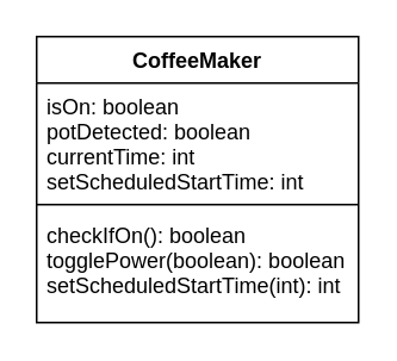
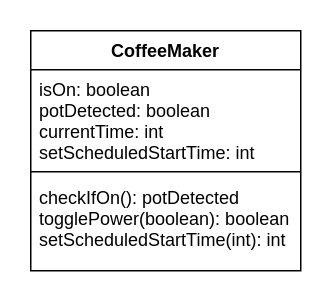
- <mxCell id="5" value="checkIfOn(): boolean&#10;togglePower(boolean): boolean&#10;setScheduledStartTime(int): int&#10;" style="text;strokeColor=none;fillColor=none;align=left;verticalAlign=top;spacingLeft=4;spacingRight=4;overflow=hidden;rotatable=0;points=[[0,0.5],[1,0.5]];portConstraint=eastwest;" vertex="1" parent="2"><mxGeometry y="98" width="180" height="62" as="geometry" /></mxCell>
+ <mxCell id="5" value="checkIfOn(): potDetected&#10;togglePower(boolean): boolean&#10;setScheduledStartTime(int): int&#10;" style="text;strokeColor=none;fillColor=none;align=left;verticalAlign=top;spacingLeft=4;spacingRight=4;overflow=hidden;rotatable=0;points=[[0,0.5],[1,0.5]];portConstraint=eastwest;" vertex="1" parent="2"><mxGeometry y="98" width="180" height="62" as="geometry" /></mxCell>
